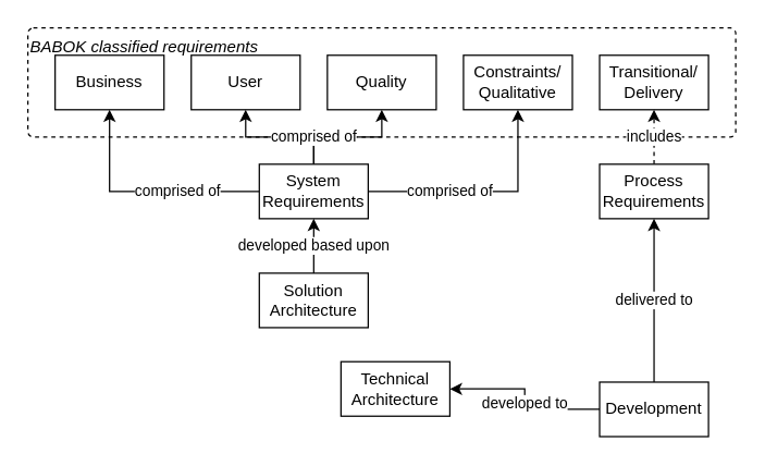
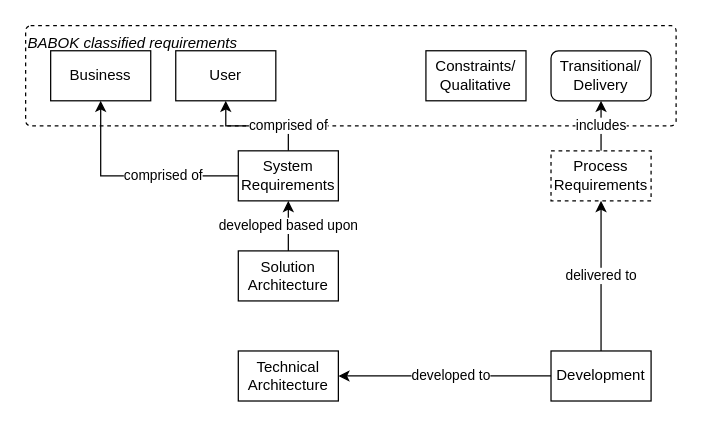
- <mxCell id="8" value="Quality" style="rounded=0;whiteSpace=wrap;html=1;" vertex="1" parent="1"><mxGeometry x="240" y="40" width="80" height="40" as="geometry" /></mxCell>
- <mxCell id="7" value="Transitional/&lt;br&gt;Delivery" style="rounded=0;whiteSpace=wrap;html=1;" vertex="1" parent="1"><mxGeometry x="440" y="40" width="80" height="40" as="geometry" /></mxCell>
+ <mxCell id="7" value="Transitional/&lt;br&gt;Delivery" style="whiteSpace=wrap;html=1;rounded=1;" vertex="1" parent="1"><mxGeometry x="440" y="40" width="80" height="40" as="geometry" /></mxCell>
- <mxCell id="3" style="edgeStyle=orthogonalEdgeStyle;rounded=0;orthogonalLoop=1;jettySize=auto;html=1;entryX=0.5;entryY=1;entryDx=0;entryDy=0;" edge="1" parent="1" source="12" target="8"><mxGeometry relative="1" as="geometry" /></mxCell>
- <mxCell id="13" value="includes" style="edgeStyle=orthogonalEdgeStyle;rounded=0;orthogonalLoop=1;jettySize=auto;html=1;entryX=0.5;entryY=1;entryDx=0;entryDy=0;dashed=1;" edge="1" parent="1" source="14" target="7"><mxGeometry relative="1" as="geometry" /></mxCell>
+ <mxCell id="13" value="includes" style="edgeStyle=orthogonalEdgeStyle;rounded=0;orthogonalLoop=1;jettySize=auto;html=1;entryX=0.5;entryY=1;entryDx=0;entryDy=0;" edge="1" parent="1" source="14" target="7"><mxGeometry relative="1" as="geometry" /></mxCell>
- <mxCell id="11" value="comprised of" style="edgeStyle=orthogonalEdgeStyle;rounded=0;orthogonalLoop=1;jettySize=auto;html=1;entryX=0.5;entryY=1;entryDx=0;entryDy=0;" edge="1" parent="1" source="12" target="6"><mxGeometry x="-0.294" relative="1" as="geometry"><mxPoint as="offset" /></mxGeometry></mxCell>
- <mxCell id="14" value="Process Requirements" style="rounded=0;whiteSpace=wrap;html=1;" vertex="1" parent="1"><mxGeometry x="440" y="120" width="80" height="40" as="geometry" /></mxCell>
+ <mxCell id="14" value="Process Requirements" style="rounded=0;whiteSpace=wrap;html=1;dashed=1;" vertex="1" parent="1"><mxGeometry x="440" y="120" width="80" height="40" as="geometry" /></mxCell>
- <mxCell id="17" value="Technical Architecture" style="rounded=0;whiteSpace=wrap;html=1;" vertex="1" parent="1"><mxGeometry x="250" y="265" width="80" height="40" as="geometry" /></mxCell>
+ <mxCell id="17" value="Technical Architecture" style="rounded=0;whiteSpace=wrap;html=1;" vertex="1" parent="1"><mxGeometry x="190" y="280" width="80" height="40" as="geometry" /></mxCell>
